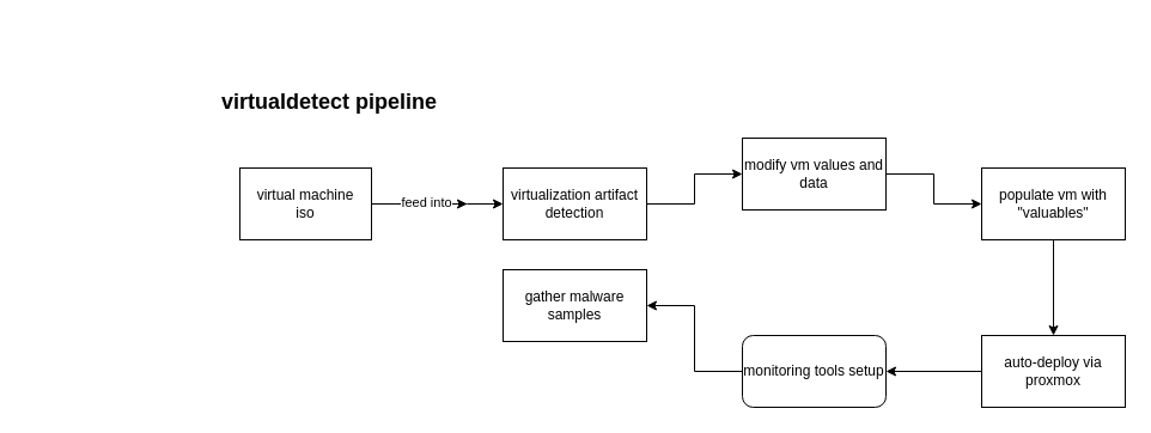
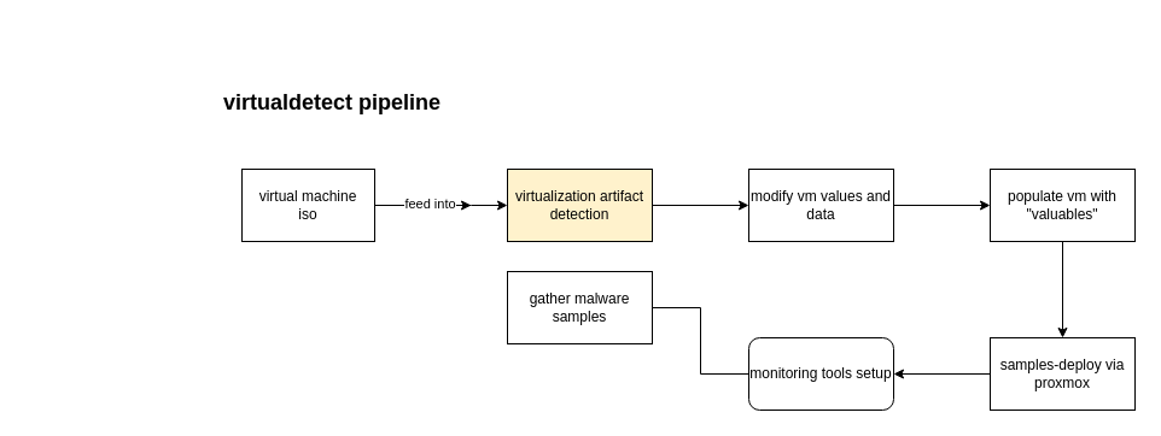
- <mxCell id="10" value="modify vm values and data" style="rounded=0;whiteSpace=wrap;html=1;" parent="1" vertex="1"><mxGeometry x="620" y="115" width="120" height="60" as="geometry" /></mxCell>
+ <mxCell id="10" value="modify vm values and data" style="rounded=0;whiteSpace=wrap;html=1;" parent="1" vertex="1"><mxGeometry x="620" y="140" width="120" height="60" as="geometry" /></mxCell>
- <mxCell id="8" value="virtualization artifact detection" style="rounded=0;whiteSpace=wrap;html=1;" parent="1" vertex="1"><mxGeometry x="420" y="140" width="120" height="60" as="geometry" /></mxCell>
+ <mxCell id="8" value="virtualization artifact detection" style="rounded=0;whiteSpace=wrap;html=1;fillColor=#fff2cc;" parent="1" vertex="1"><mxGeometry x="420" y="140" width="120" height="60" as="geometry" /></mxCell>
- <mxCell id="15" style="edgeStyle=orthogonalEdgeStyle;rounded=0;orthogonalLoop=1;jettySize=auto;html=1;exitX=0;exitY=0.5;exitDx=0;exitDy=0;" edge="1" parent="1" source="16" target="17"><mxGeometry relative="1" as="geometry"><mxPoint x="540" y="310" as="targetPoint" /></mxGeometry></mxCell>
+ <mxCell id="15" style="edgeStyle=orthogonalEdgeStyle;rounded=0;orthogonalLoop=1;jettySize=auto;html=1;exitX=0;exitY=0.5;exitDx=0;exitDy=0;endArrow=none;" edge="1" parent="1" source="16" target="17"><mxGeometry relative="1" as="geometry"><mxPoint x="540" y="310" as="targetPoint" /></mxGeometry></mxCell>
- <mxCell id="14" value="auto-deploy via proxmox" style="whiteSpace=wrap;html=1;rounded=0;" parent="1" vertex="1"><mxGeometry x="820" y="280" width="120" height="60" as="geometry" /></mxCell>
+ <mxCell id="14" value="samples-deploy via proxmox" style="whiteSpace=wrap;html=1;rounded=0;" parent="1" vertex="1"><mxGeometry x="820" y="280" width="120" height="60" as="geometry" /></mxCell>
